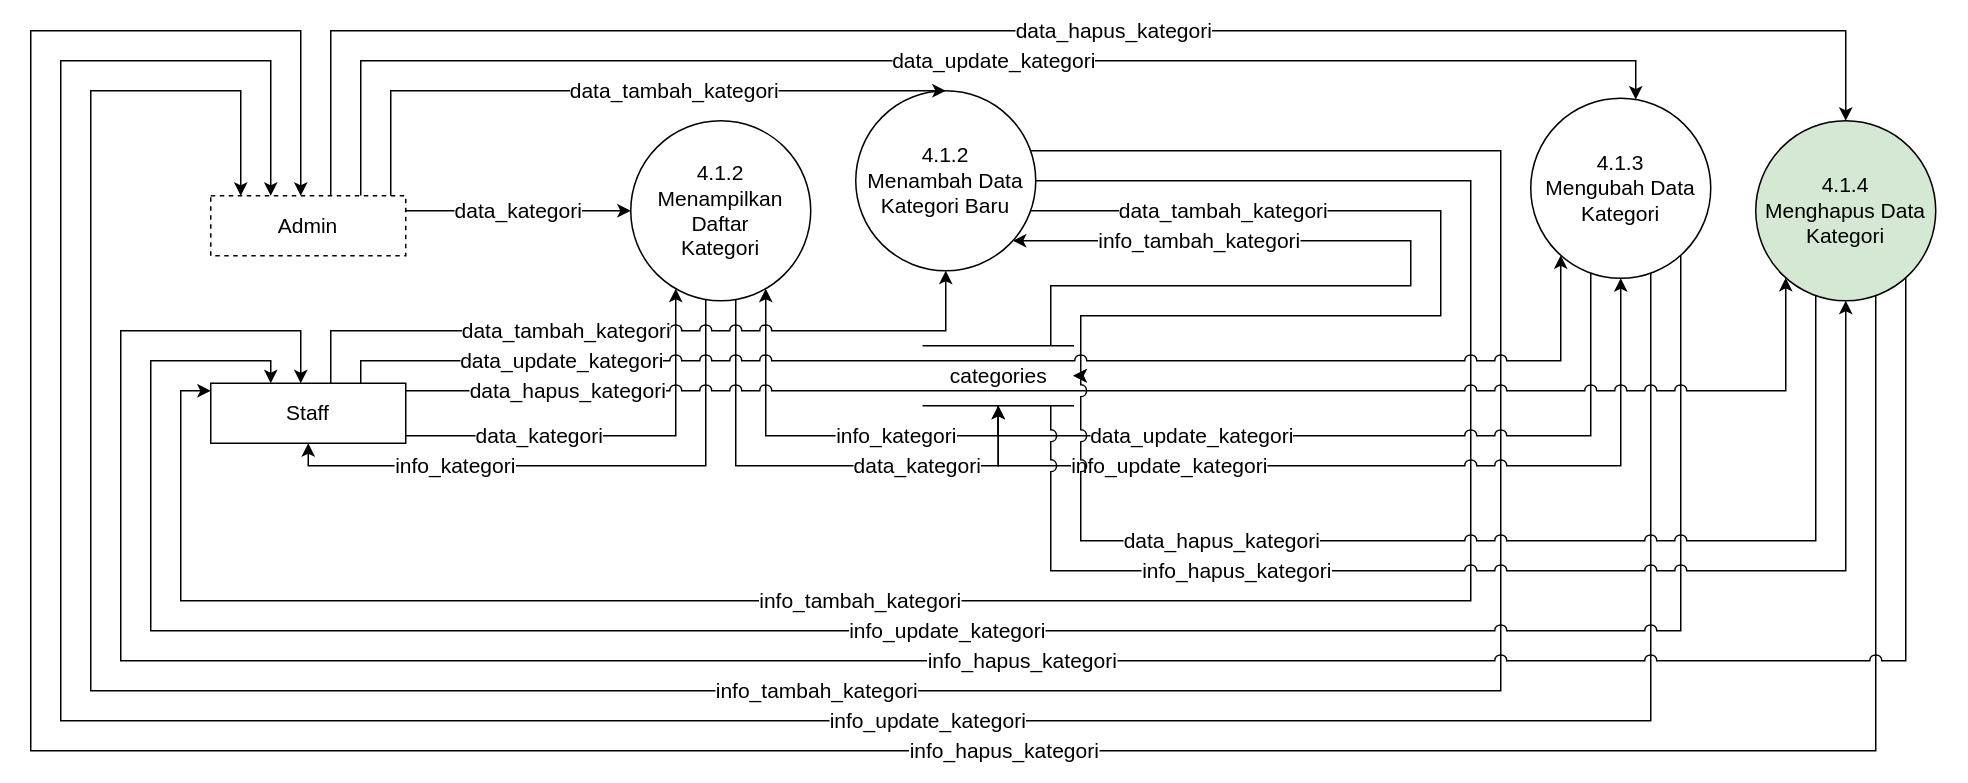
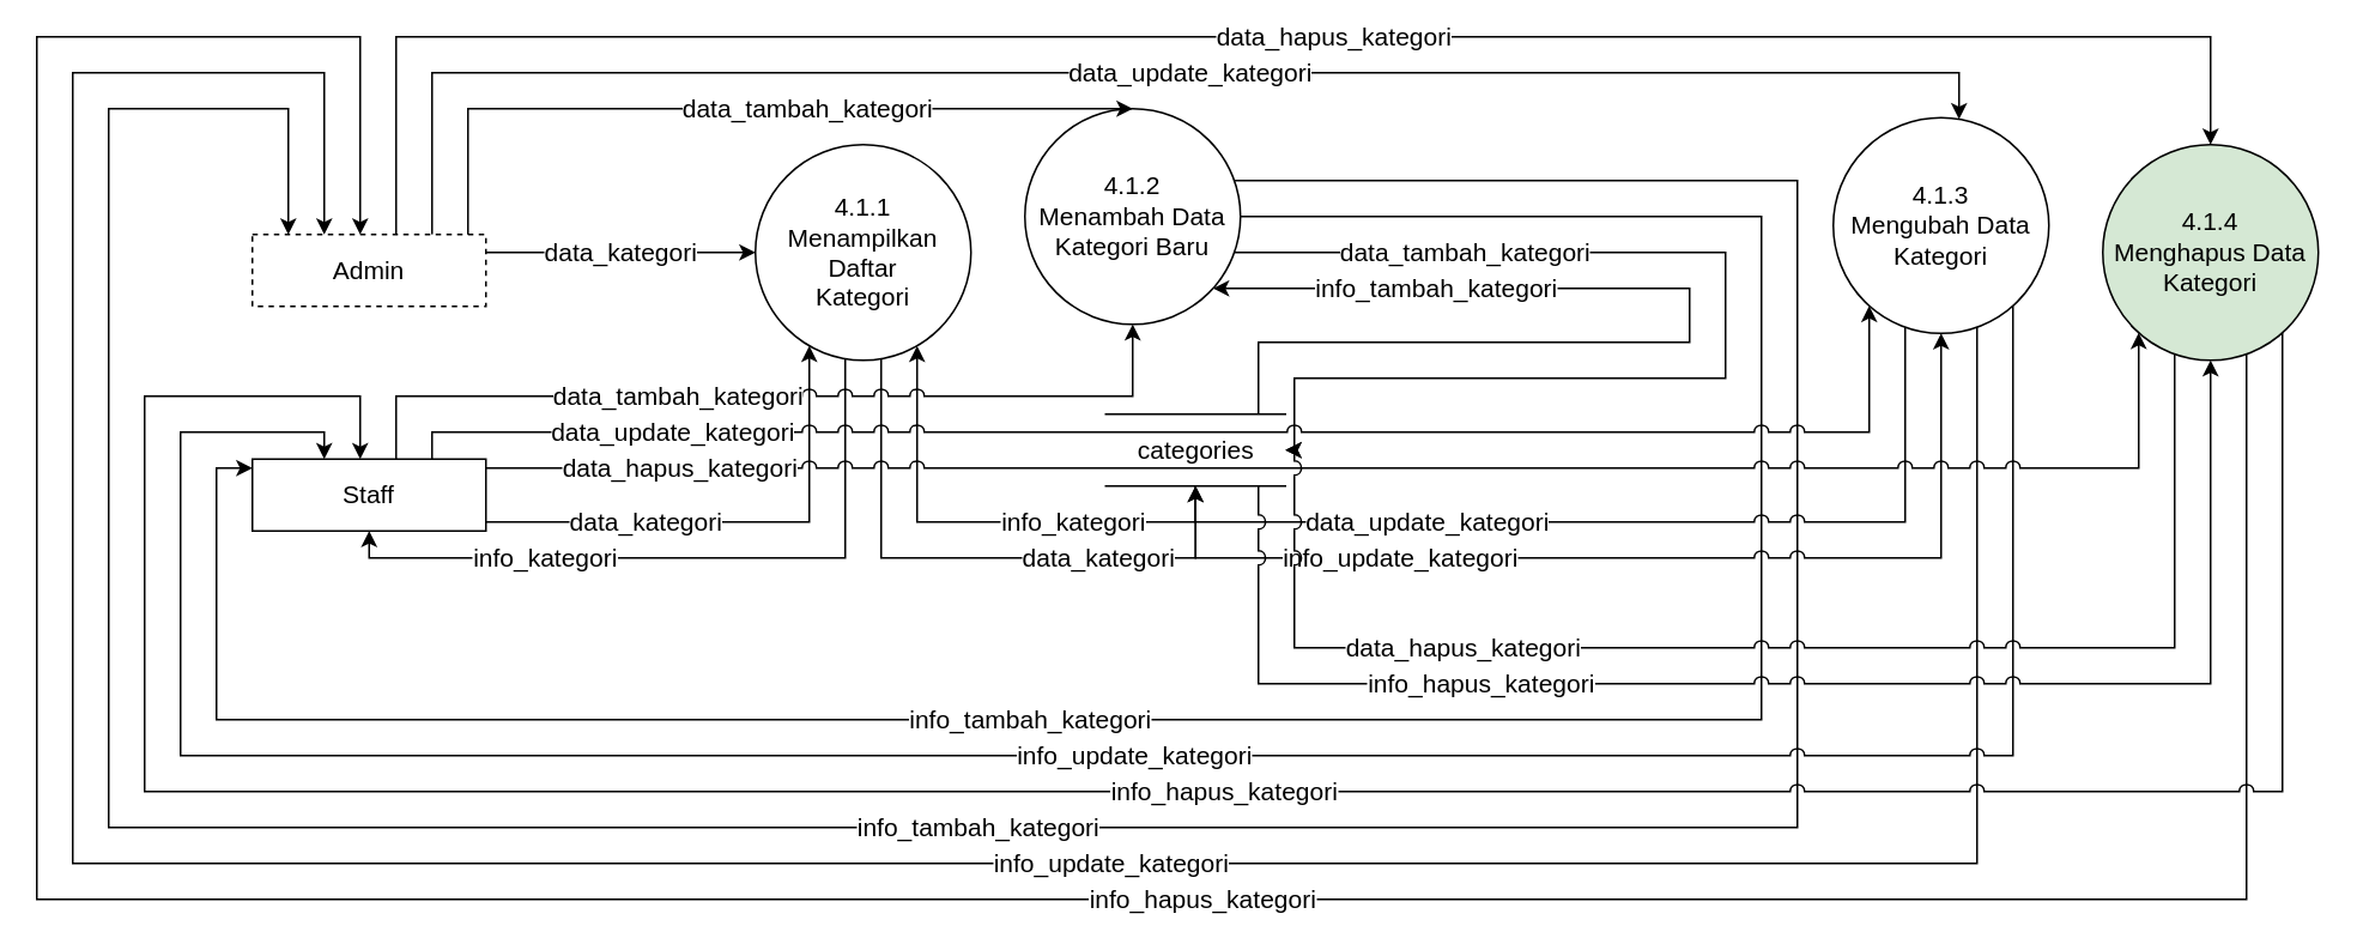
- <mxCell id="4" value="&lt;font style=&quot;font-size: 14px&quot;&gt;4.1.2&lt;br style=&quot;font-size: 14px&quot;&gt;Menampilkan Daftar&lt;br style=&quot;font-size: 14px&quot;&gt;Kategori&lt;br style=&quot;font-size: 14px&quot;&gt;&lt;/font&gt;" style="ellipse;whiteSpace=wrap;html=1;aspect=fixed;fontSize=14;" parent="1" vertex="1"><mxGeometry x="420" y="80" width="120" height="120" as="geometry" /></mxCell>
+ <mxCell id="4" value="&lt;font style=&quot;font-size: 14px&quot;&gt;4.1.1&lt;br style=&quot;font-size: 14px&quot;&gt;Menampilkan Daftar&lt;br style=&quot;font-size: 14px&quot;&gt;Kategori&lt;br style=&quot;font-size: 14px&quot;&gt;&lt;/font&gt;" style="ellipse;whiteSpace=wrap;html=1;aspect=fixed;fontSize=14;" parent="1" vertex="1"><mxGeometry x="420" y="80" width="120" height="120" as="geometry" /></mxCell>
